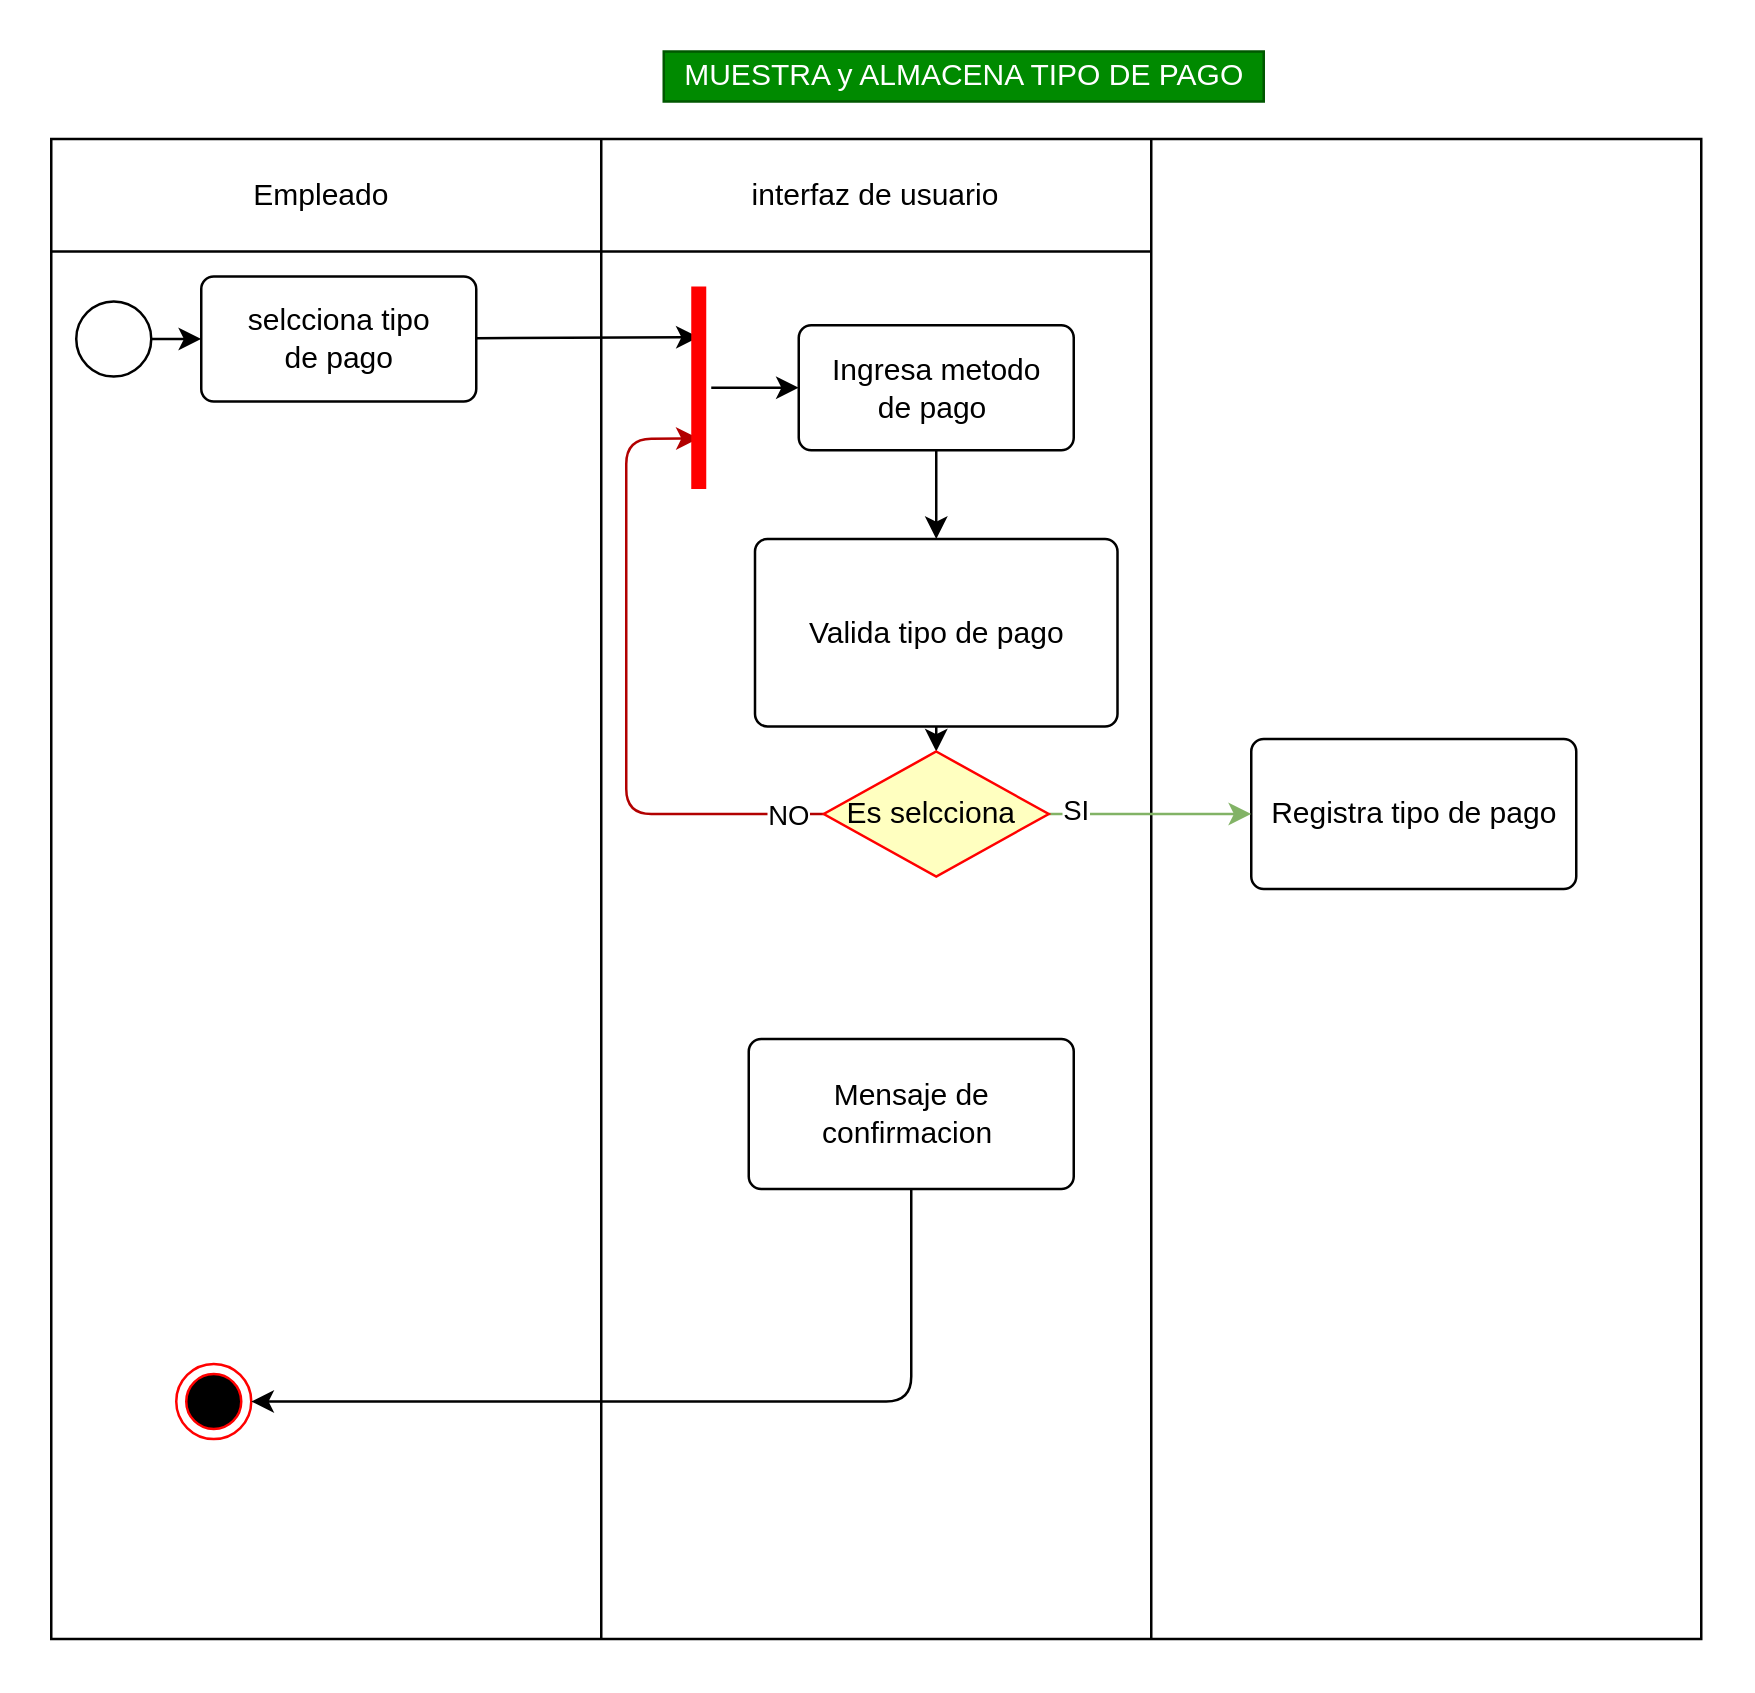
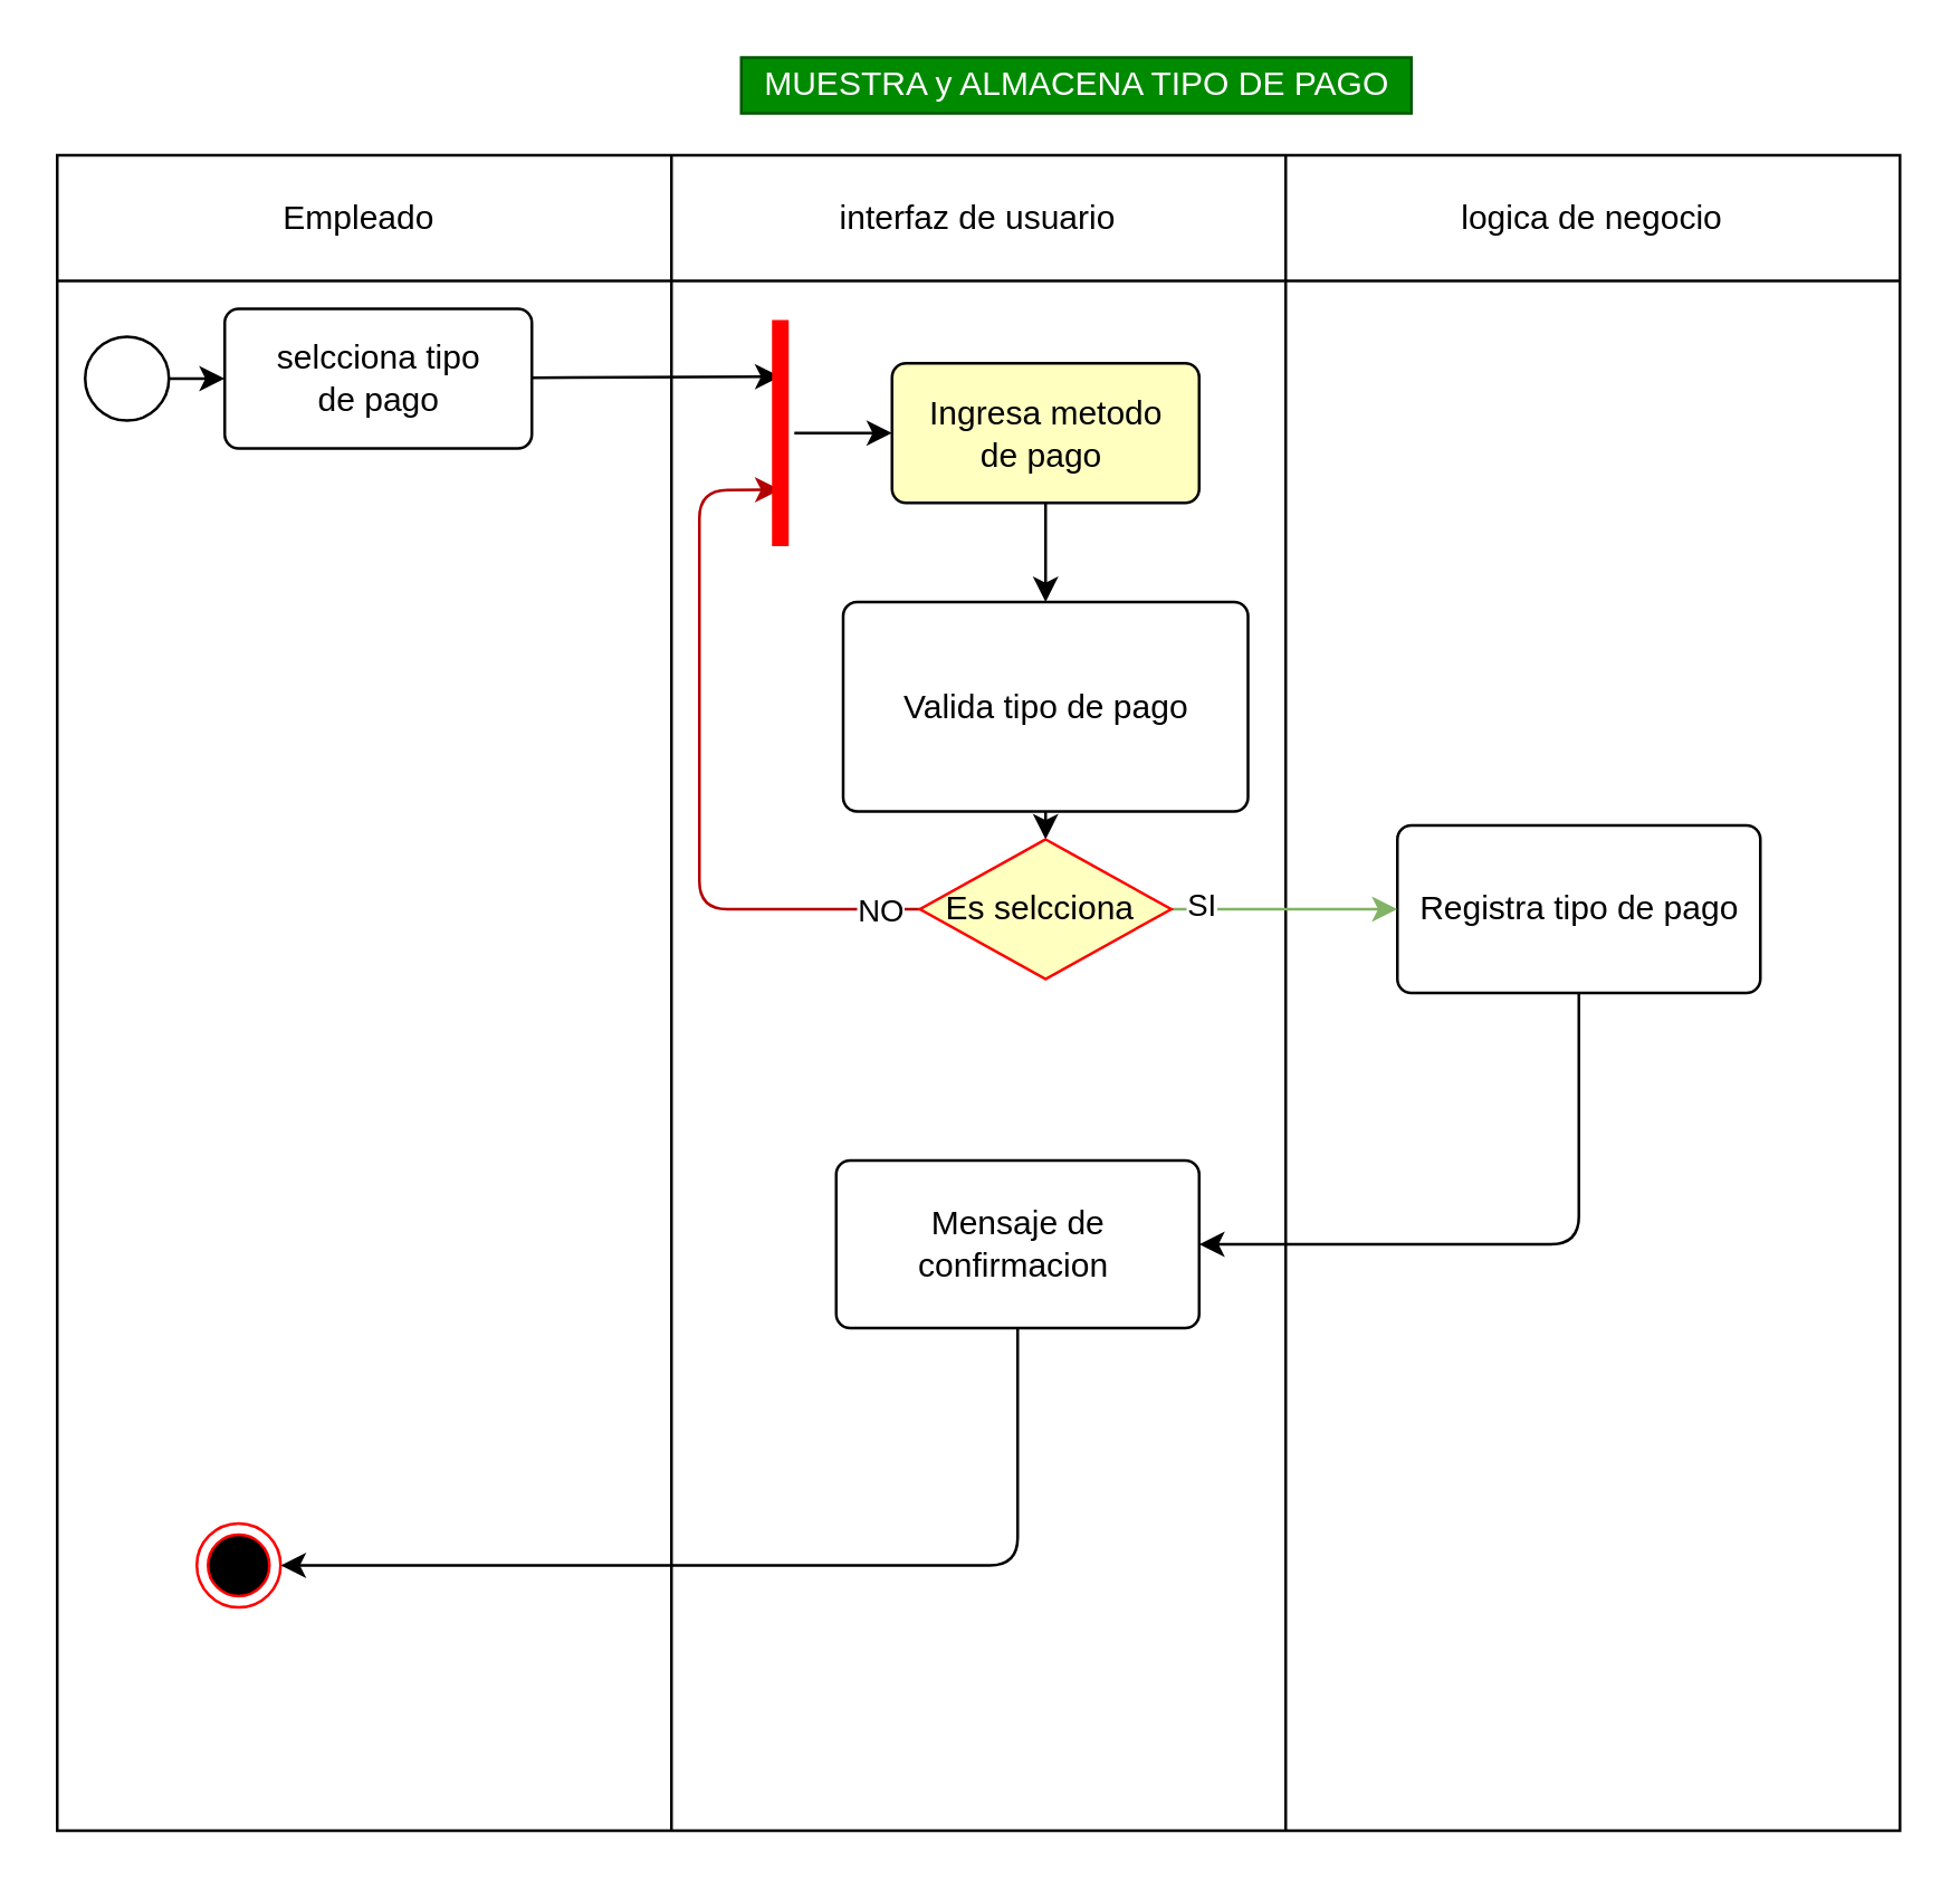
+ <mxCell id="7" value="logica de negocio" style="shape=partialRectangle;html=1;whiteSpace=wrap;connectable=0;overflow=hidden;fillColor=none;top=0;left=0;bottom=0;right=0;pointerEvents=1;" parent="4" vertex="1"><mxGeometry x="440" width="220" height="45" as="geometry"><mxRectangle width="220" height="45" as="alternateBounds" /></mxGeometry></mxCell>
- <mxCell id="18" value="&lt;font color=&quot;#000000&quot;&gt;Ingresa metodo&lt;br&gt;de pago&amp;nbsp;&lt;/font&gt;" style="html=1;align=center;verticalAlign=middle;rounded=1;absoluteArcSize=1;arcSize=10;dashed=0;fillColor=#FFFFFF;" parent="1" vertex="1"><mxGeometry x="319" y="129.5" width="110" height="50" as="geometry" /></mxCell>
+ <mxCell id="18" value="&lt;font color=&quot;#000000&quot;&gt;Ingresa metodo&lt;br&gt;de pago&amp;nbsp;&lt;/font&gt;" style="html=1;align=center;verticalAlign=middle;rounded=1;absoluteArcSize=1;arcSize=10;dashed=0;fillColor=#ffffc0;" parent="1" vertex="1"><mxGeometry x="319" y="129.5" width="110" height="50" as="geometry" /></mxCell>
+ <mxCell id="19" style="edgeStyle=none;html=1;entryX=1;entryY=0.5;entryDx=0;entryDy=0;" edge="1" parent="1" source="20" target="22"><mxGeometry relative="1" as="geometry"><Array as="points"><mxPoint x="565" y="445" /></Array></mxGeometry></mxCell>
